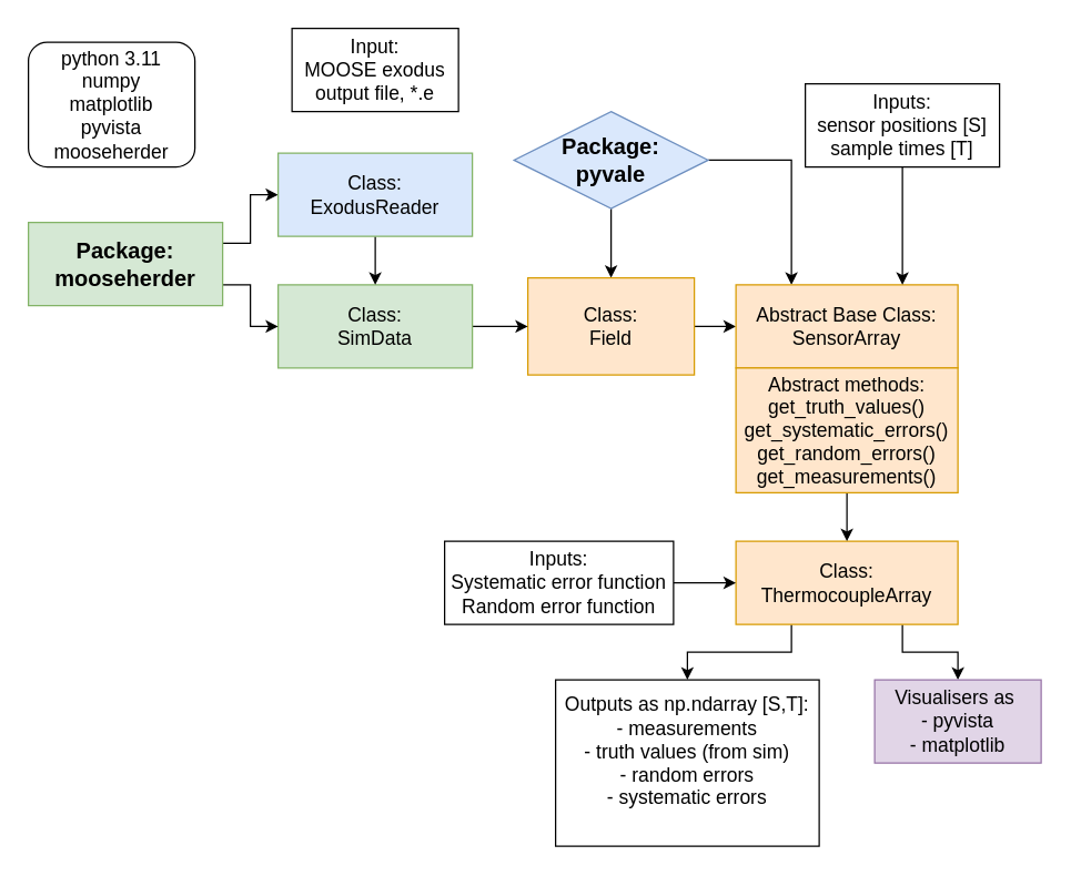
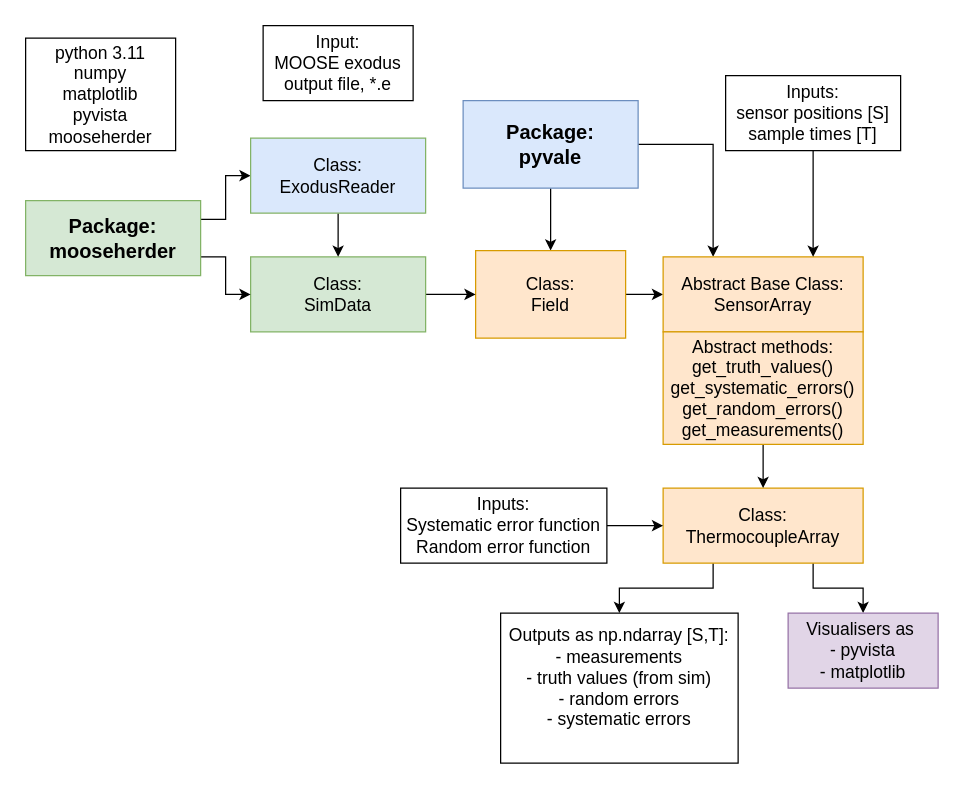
- <mxCell id="5" value="python 3.11&lt;div style=&quot;font-size: 14px;&quot;&gt;numpy&lt;/div&gt;&lt;div style=&quot;font-size: 14px;&quot;&gt;matplotlib&lt;/div&gt;&lt;div style=&quot;font-size: 14px;&quot;&gt;pyvista&lt;/div&gt;&lt;div style=&quot;font-size: 14px;&quot;&gt;mooseherder&lt;/div&gt;" style="whiteSpace=wrap;html=1;fontSize=14;fontFamily=Helvetica;rounded=1;" vertex="1" parent="1"><mxGeometry x="20" y="30" width="120" height="90" as="geometry" /></mxCell>
+ <mxCell id="5" value="python 3.11&lt;div style=&quot;font-size: 14px;&quot;&gt;numpy&lt;/div&gt;&lt;div style=&quot;font-size: 14px;&quot;&gt;matplotlib&lt;/div&gt;&lt;div style=&quot;font-size: 14px;&quot;&gt;pyvista&lt;/div&gt;&lt;div style=&quot;font-size: 14px;&quot;&gt;mooseherder&lt;/div&gt;" style="rounded=0;whiteSpace=wrap;html=1;fontSize=14;fontFamily=Helvetica;" vertex="1" parent="1"><mxGeometry x="20" y="30" width="120" height="90" as="geometry" /></mxCell>
- <mxCell id="4" value="&lt;b style=&quot;font-size: 16px;&quot;&gt;Package:&lt;br style=&quot;&quot;&gt;pyvale&lt;/b&gt;" style="rhombus;whiteSpace=wrap;html=1;fillColor=#dae8fc;strokeColor=#6c8ebf;fontSize=14;fontFamily=Helvetica;" vertex="1" parent="1"><mxGeometry x="370" y="80" width="140" height="70" as="geometry" /></mxCell>
+ <mxCell id="4" value="&lt;b style=&quot;font-size: 16px;&quot;&gt;Package:&lt;br style=&quot;&quot;&gt;pyvale&lt;/b&gt;" style="rounded=0;whiteSpace=wrap;html=1;fillColor=#dae8fc;strokeColor=#6c8ebf;fontSize=14;fontFamily=Helvetica;" vertex="1" parent="1"><mxGeometry x="370" y="80" width="140" height="70" as="geometry" /></mxCell>
